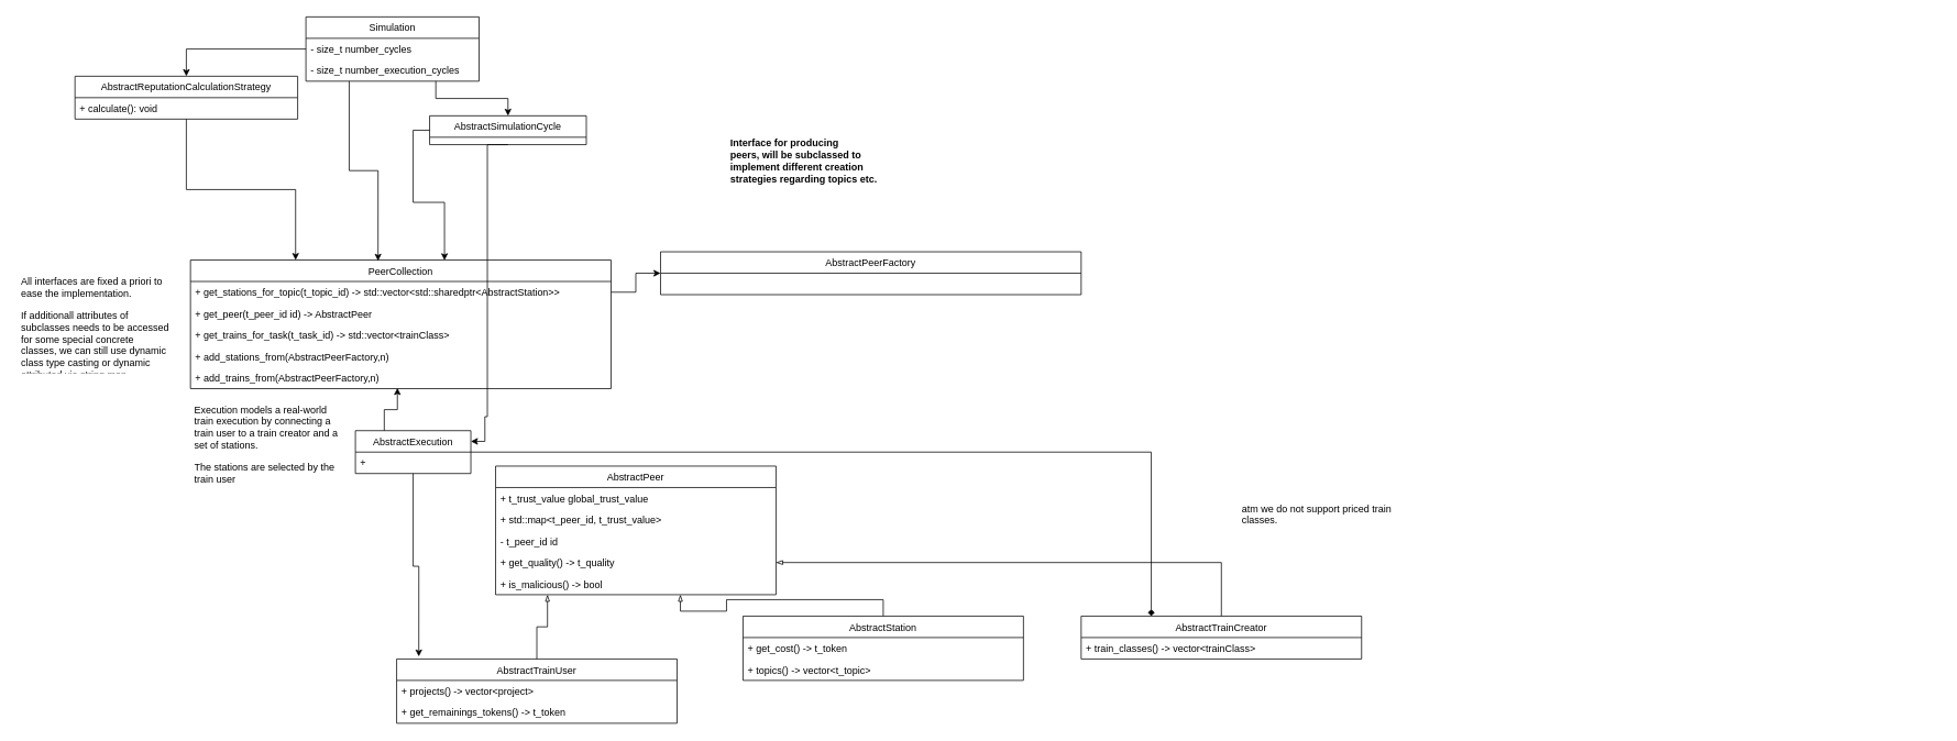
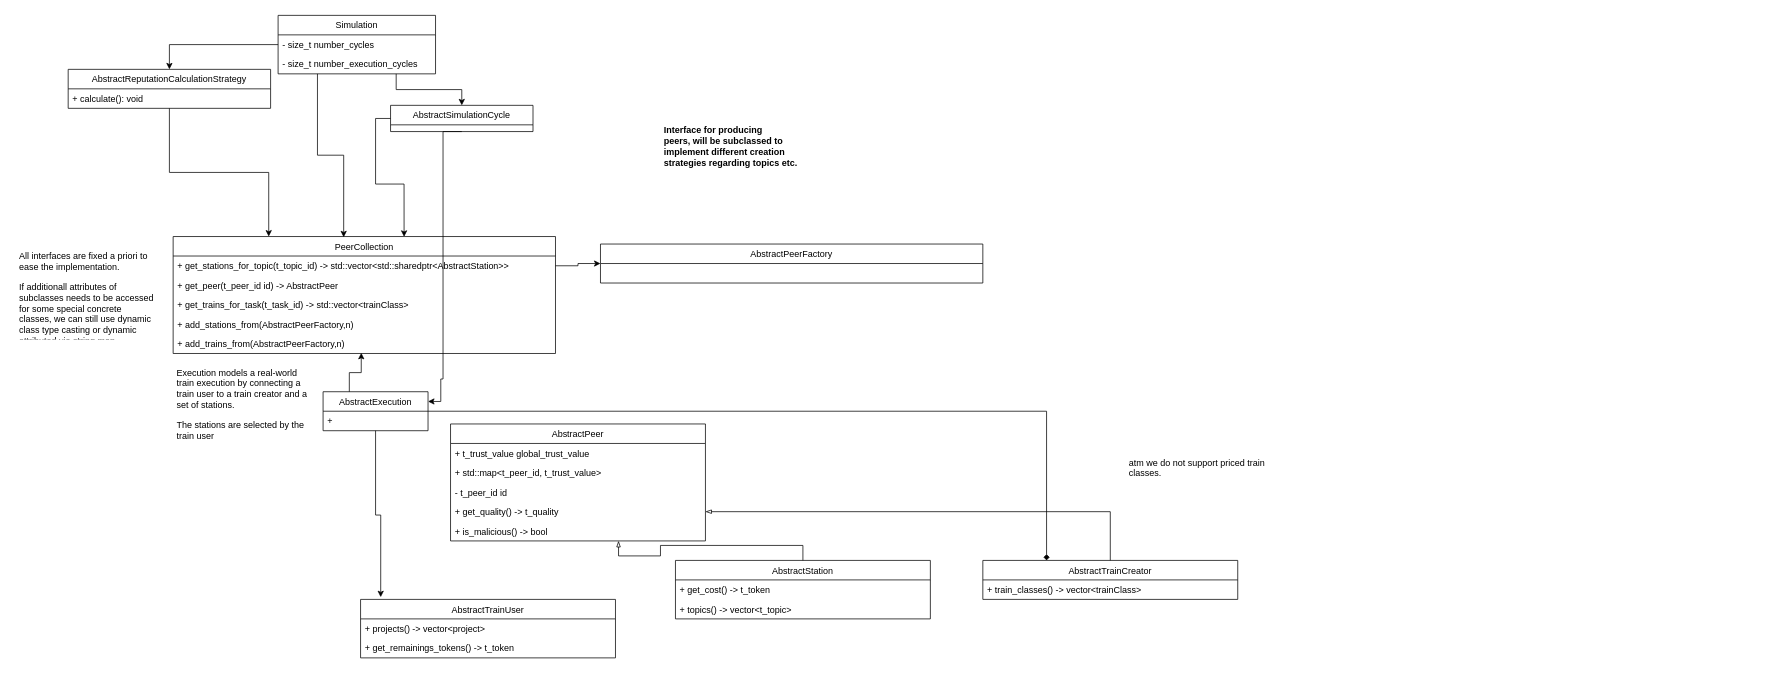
- <mxCell id="42" value="AbstractPeerFactory" style="swimlane;fontStyle=0;childLayout=stackLayout;horizontal=1;startSize=26;fillColor=none;horizontalStack=0;resizeParent=1;resizeParentMax=0;resizeLast=0;collapsible=1;marginBottom=0;" parent="1" vertex="1"><mxGeometry x="800" y="305" width="510" height="52" as="geometry" /></mxCell>
+ <mxCell id="42" value="AbstractPeerFactory" style="swimlane;fontStyle=0;childLayout=stackLayout;horizontal=1;startSize=26;fillColor=none;horizontalStack=0;resizeParent=1;resizeParentMax=0;resizeLast=0;collapsible=1;marginBottom=0;" parent="1" vertex="1"><mxGeometry x="800" y="325" width="510" height="52" as="geometry" /></mxCell>
- <mxCell id="15" style="edgeStyle=orthogonalEdgeStyle;rounded=0;orthogonalLoop=1;jettySize=auto;html=1;exitX=0.5;exitY=0;exitDx=0;exitDy=0;entryX=0.185;entryY=1;entryDx=0;entryDy=0;entryPerimeter=0;endArrow=blockThin;endFill=0;" parent="1" source="16" target="7" edge="1"><mxGeometry relative="1" as="geometry" /></mxCell>
